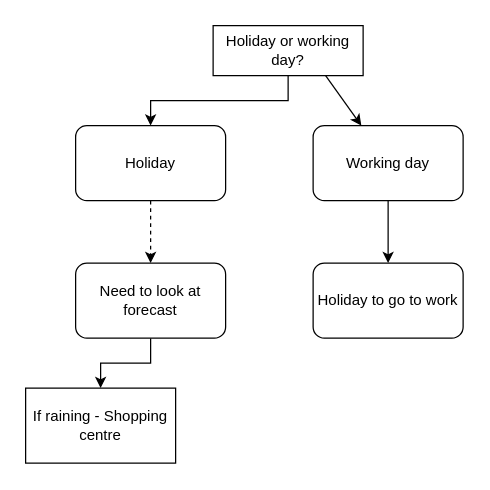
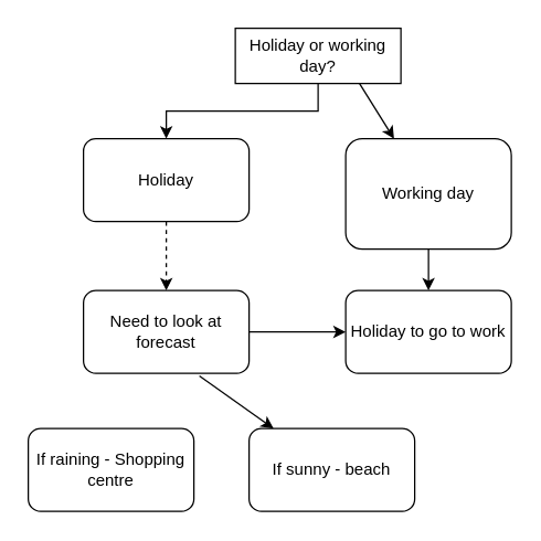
- <mxCell id="7" value="Working day" style="rounded=1;whiteSpace=wrap;html=1;" vertex="1" parent="1"><mxGeometry x="250" y="100" width="120" height="60" as="geometry" /></mxCell>
+ <mxCell id="7" value="Working day" style="rounded=1;whiteSpace=wrap;html=1;" vertex="1" parent="1"><mxGeometry x="250" y="100" width="120" height="80" as="geometry" /></mxCell>
+ <mxCell id="13" value="" style="endArrow=classic;html=1;exitX=0.7;exitY=1.033;exitDx=0;exitDy=0;exitPerimeter=0;" edge="1" parent="1" source="11" target="14"><mxGeometry width="50" height="50" relative="1" as="geometry"><mxPoint x="400" y="190" as="sourcePoint" /><mxPoint x="220" y="300" as="targetPoint" /></mxGeometry></mxCell>
- <mxCell id="10" value="" style="edgeStyle=orthogonalEdgeStyle;rounded=0;orthogonalLoop=1;jettySize=auto;html=1;" edge="1" parent="1" source="11" target="12"><mxGeometry relative="1" as="geometry" /></mxCell>
+ <mxCell id="10" value="" style="edgeStyle=orthogonalEdgeStyle;rounded=0;orthogonalLoop=1;jettySize=auto;html=1;" edge="1" parent="1" source="11" target="9"><mxGeometry relative="1" as="geometry" /></mxCell>
- <mxCell id="12" value="If raining - Shopping centre" style="whiteSpace=wrap;html=1;shadow=0;strokeWidth=1;glass=0;rounded=0;" vertex="1" parent="1"><mxGeometry x="20" y="310" width="120" height="60" as="geometry" /></mxCell>
+ <mxCell id="12" value="If raining - Shopping centre" style="whiteSpace=wrap;html=1;rounded=1;shadow=0;strokeWidth=1;glass=0;" vertex="1" parent="1"><mxGeometry x="20" y="310" width="120" height="60" as="geometry" /></mxCell>
+ <mxCell id="14" value="If sunny - beach" style="rounded=1;whiteSpace=wrap;html=1;" vertex="1" parent="1"><mxGeometry x="180" y="310" width="120" height="60" as="geometry" /></mxCell>
